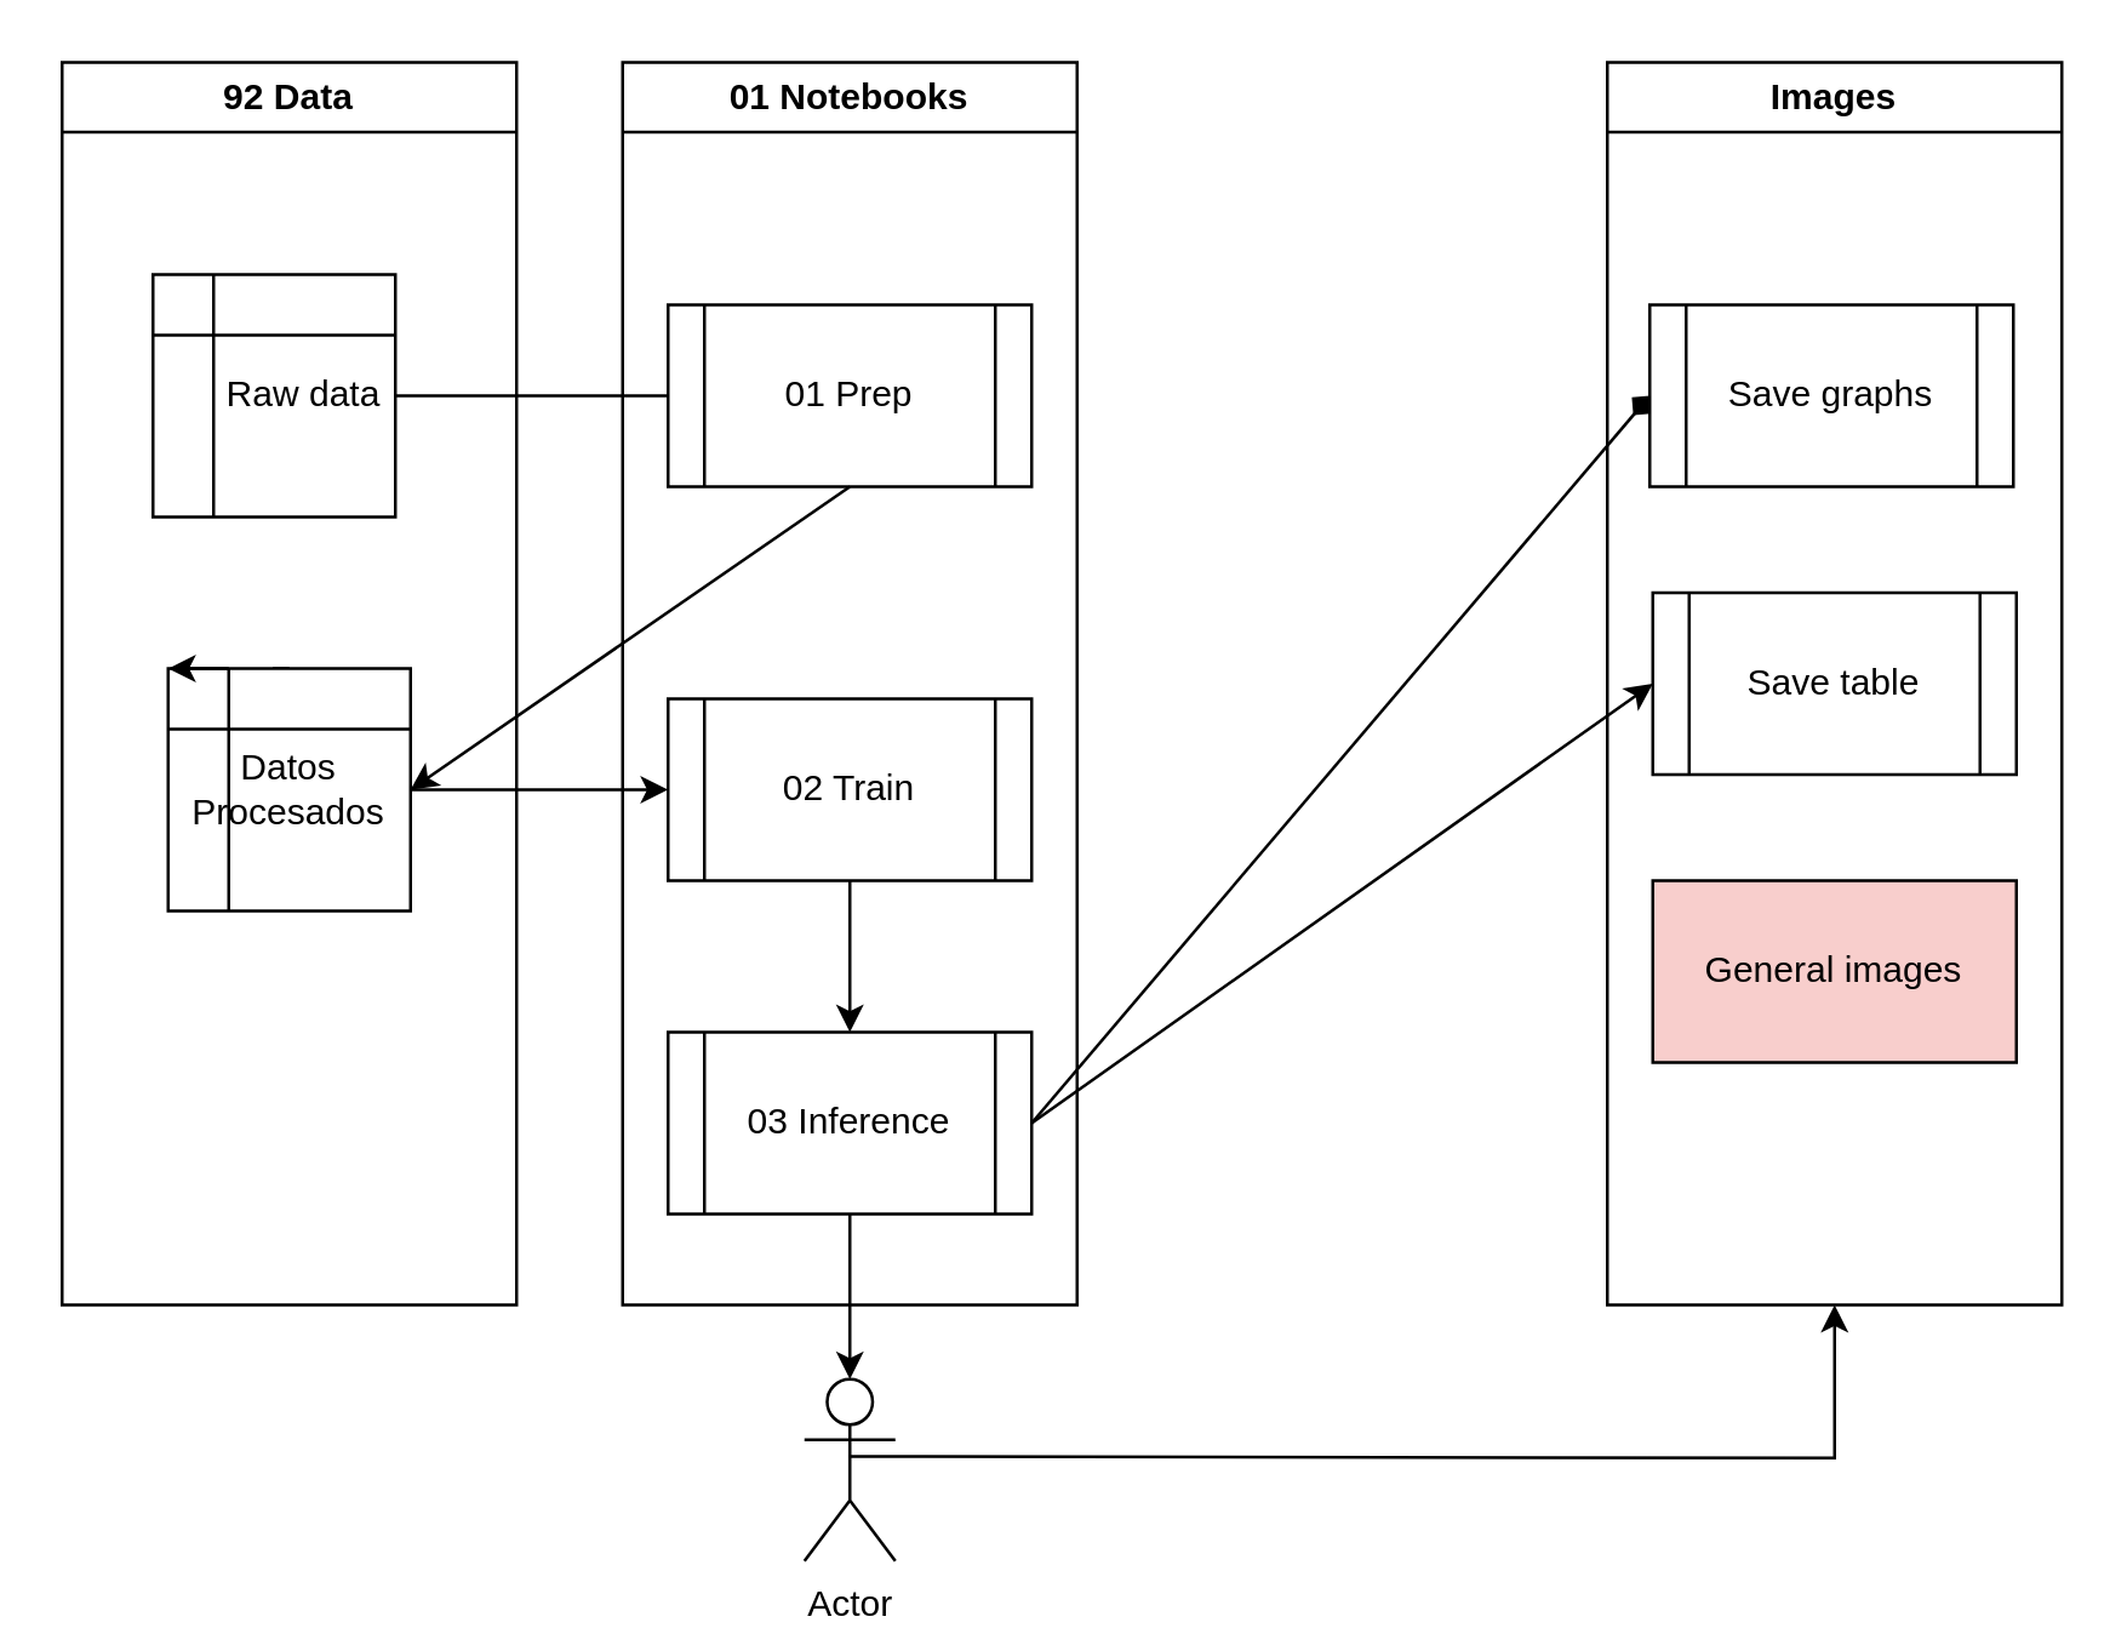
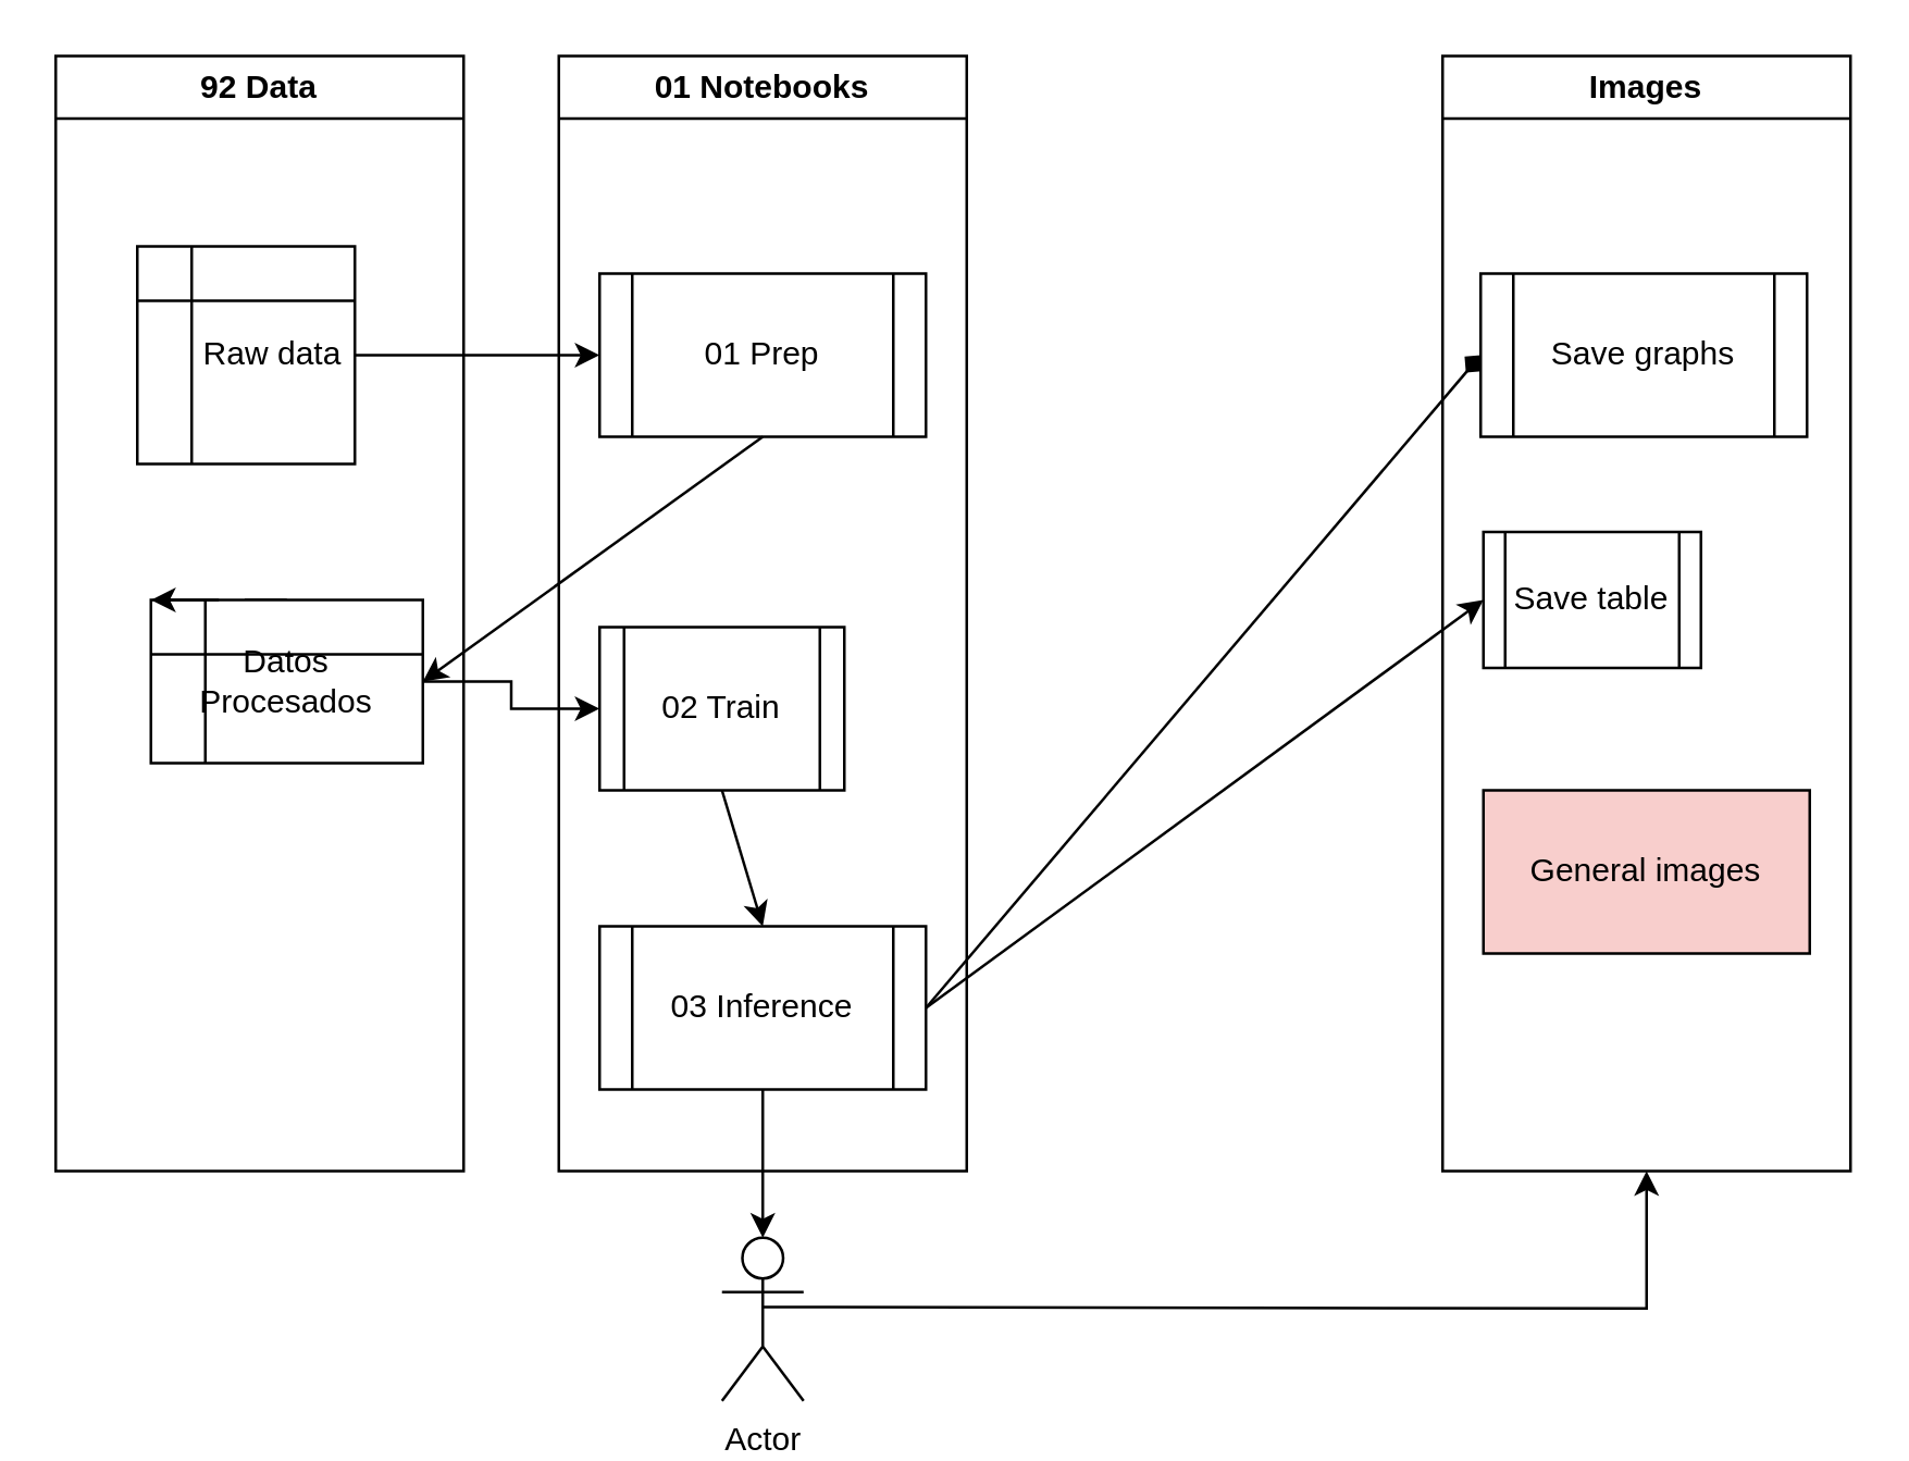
- <mxCell id="4" value="" style="endArrow=none;html=1;rounded=0;entryX=0;entryY=0.5;entryDx=0;entryDy=0;" edge="1" parent="1" source="3" target="5"><mxGeometry width="50" height="50" relative="1" as="geometry"><mxPoint x="160" y="20" as="sourcePoint" /><mxPoint x="390" y="160" as="targetPoint" /></mxGeometry></mxCell>
+ <mxCell id="4" value="" style="endArrow=classic;html=1;rounded=0;entryX=0;entryY=0.5;entryDx=0;entryDy=0;" edge="1" parent="1" source="3" target="5"><mxGeometry width="50" height="50" relative="1" as="geometry"><mxPoint x="160" y="20" as="sourcePoint" /><mxPoint x="390" y="160" as="targetPoint" /></mxGeometry></mxCell>
- <mxCell id="18" value="Save table" style="shape=process;whiteSpace=wrap;html=1;backgroundOutline=1;" vertex="1" parent="16"><mxGeometry x="15" y="175" width="120" height="60" as="geometry" /></mxCell>
+ <mxCell id="18" value="Save table" style="shape=process;whiteSpace=wrap;html=1;backgroundOutline=1;" vertex="1" parent="16"><mxGeometry x="15" y="175" width="80" height="50" as="geometry" /></mxCell>
- <mxCell id="8" value="Datos&lt;div&gt;Procesados&lt;/div&gt;" style="shape=internalStorage;whiteSpace=wrap;html=1;backgroundOutline=1;" vertex="1" parent="6"><mxGeometry x="35" y="200" width="80" height="80" as="geometry" /></mxCell>
+ <mxCell id="8" value="Datos&lt;div&gt;Procesados&lt;/div&gt;" style="shape=internalStorage;whiteSpace=wrap;html=1;backgroundOutline=1;" vertex="1" parent="6"><mxGeometry x="35" y="200" width="100" height="60" as="geometry" /></mxCell>
- <mxCell id="11" value="02 Train" style="shape=process;whiteSpace=wrap;html=1;backgroundOutline=1;" vertex="1" parent="10"><mxGeometry x="15" y="210" width="120" height="60" as="geometry" /></mxCell>
+ <mxCell id="11" value="02 Train" style="shape=process;whiteSpace=wrap;html=1;backgroundOutline=1;" vertex="1" parent="10"><mxGeometry x="15" y="210" width="90" height="60" as="geometry" /></mxCell>
